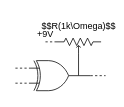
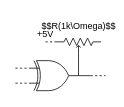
- <mxCell id="10" value="+9V" style="text;html=1;strokeColor=none;fillColor=none;align=center;verticalAlign=middle;whiteSpace=wrap;rounded=0;" vertex="1" parent="1"><mxGeometry x="30" y="30" width="60" height="30" as="geometry" /></mxCell>
+ <mxCell id="10" value="+5V" style="text;html=1;strokeColor=none;fillColor=none;align=center;verticalAlign=middle;whiteSpace=wrap;rounded=0;" vertex="1" parent="1"><mxGeometry x="30" y="30" width="60" height="30" as="geometry" /></mxCell>
